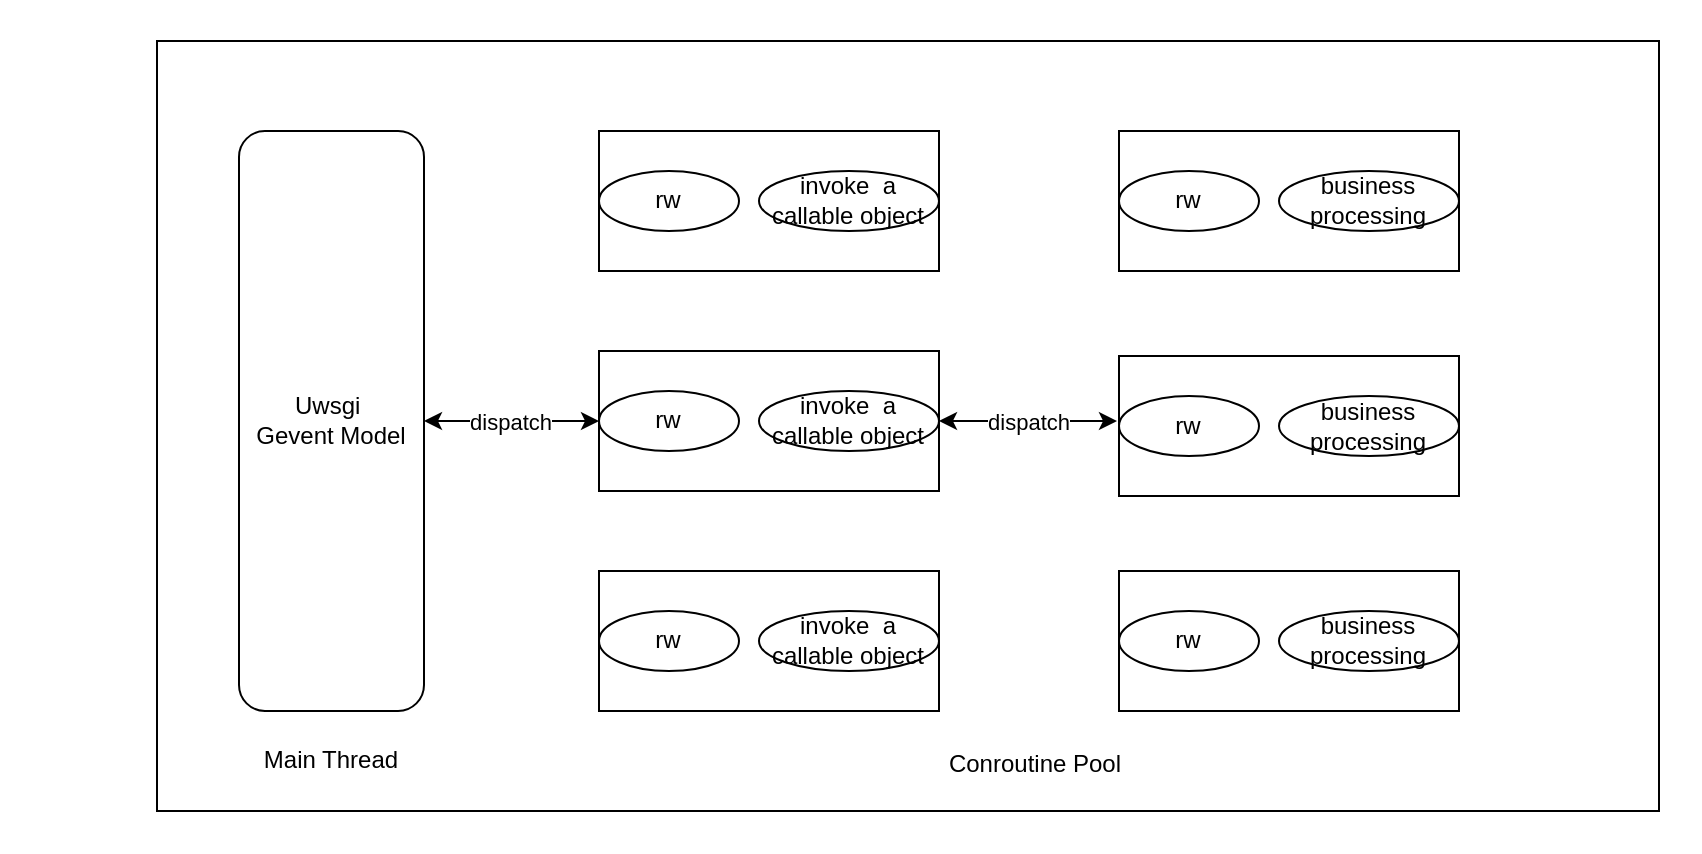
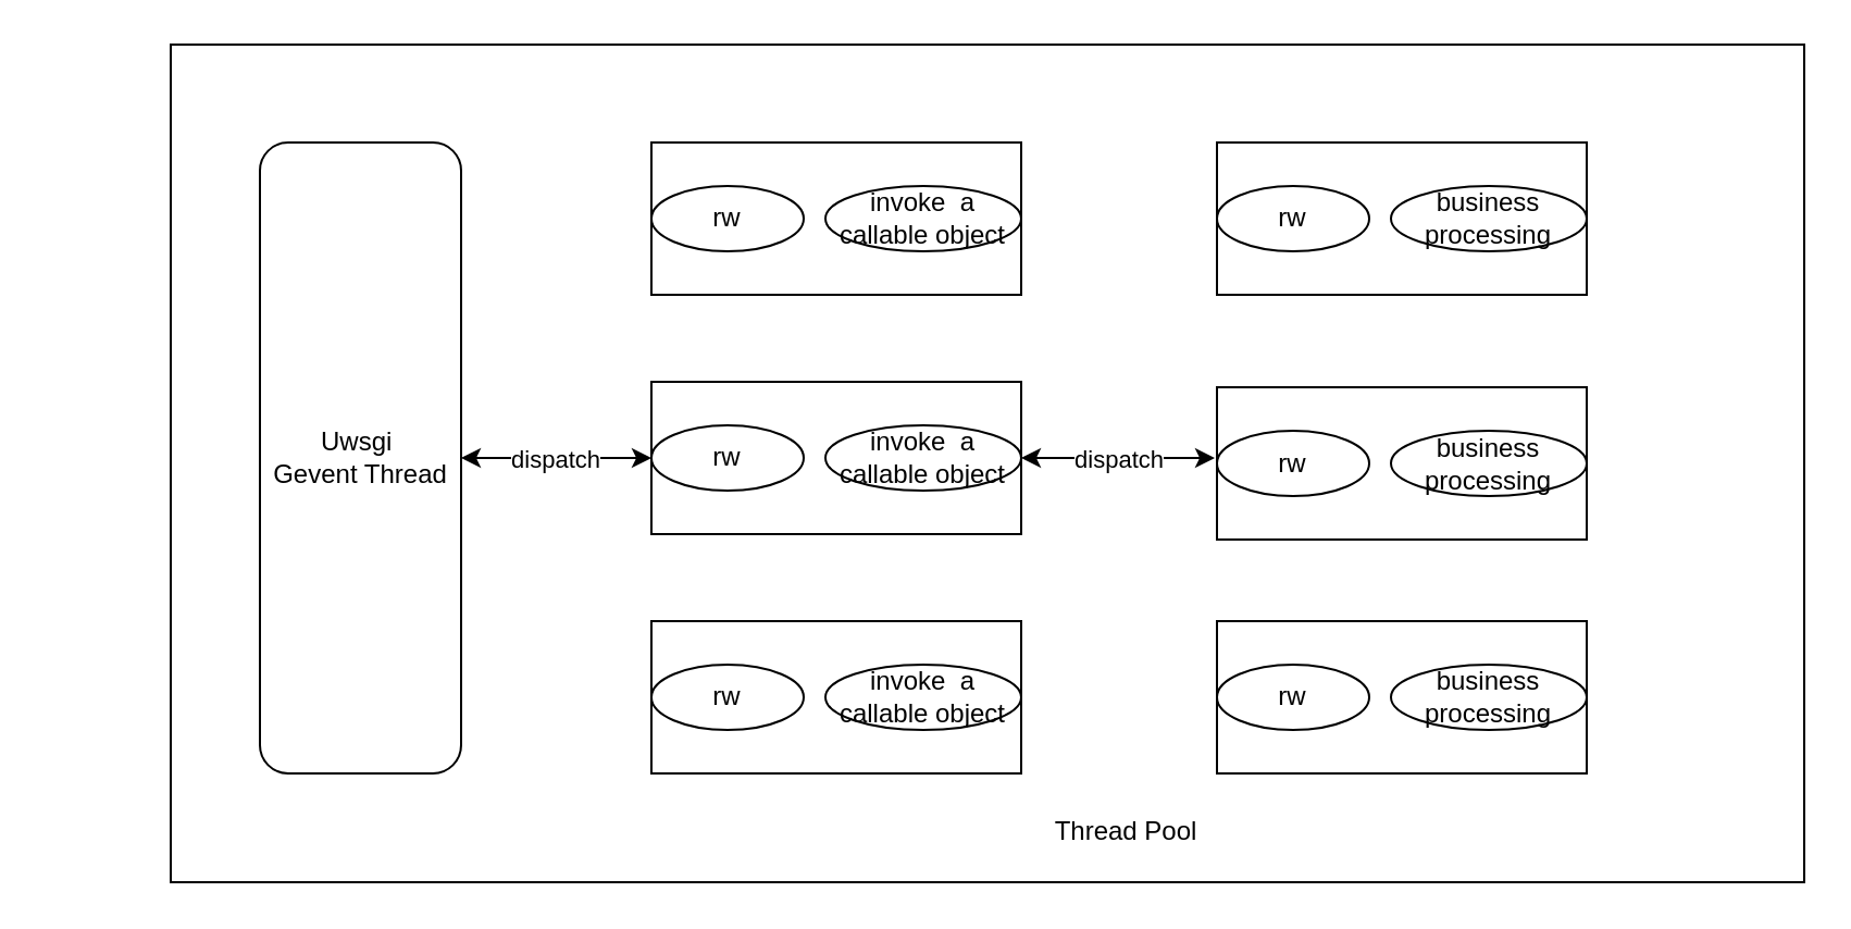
- <mxCell id="7" value="Uwsgi&amp;nbsp;&lt;br&gt;Gevent Model" style="text;html=1;resizable=0;autosize=1;align=center;verticalAlign=middle;points=[];fillColor=none;strokeColor=none;rounded=0;" vertex="1" parent="5"><mxGeometry x="-3.75" y="125" width="100" height="40" as="geometry" /></mxCell>
+ <mxCell id="7" value="Uwsgi&amp;nbsp;&lt;br&gt;Gevent Thread" style="text;html=1;resizable=0;autosize=1;align=center;verticalAlign=middle;points=[];fillColor=none;strokeColor=none;rounded=0;" vertex="1" parent="5"><mxGeometry x="-3.75" y="125" width="100" height="40" as="geometry" /></mxCell>
- <mxCell id="32" value="Main Thread" style="text;html=1;resizable=0;autosize=1;align=center;verticalAlign=middle;points=[];fillColor=none;strokeColor=none;rounded=0;" vertex="1" parent="1"><mxGeometry x="122.75" y="367" width="85" height="26" as="geometry" /></mxCell>
- <mxCell id="4" value="Conroutine Pool" style="text;html=1;resizable=0;autosize=1;align=center;verticalAlign=middle;points=[];fillColor=none;strokeColor=none;rounded=0;" vertex="1" parent="1"><mxGeometry x="462" y="367" width="110" height="30" as="geometry" /></mxCell>
+ <mxCell id="4" value="Thread Pool" style="text;html=1;resizable=0;autosize=1;align=center;verticalAlign=middle;points=[];fillColor=none;strokeColor=none;rounded=0;" vertex="1" parent="1"><mxGeometry x="462" y="367" width="110" height="30" as="geometry" /></mxCell>
